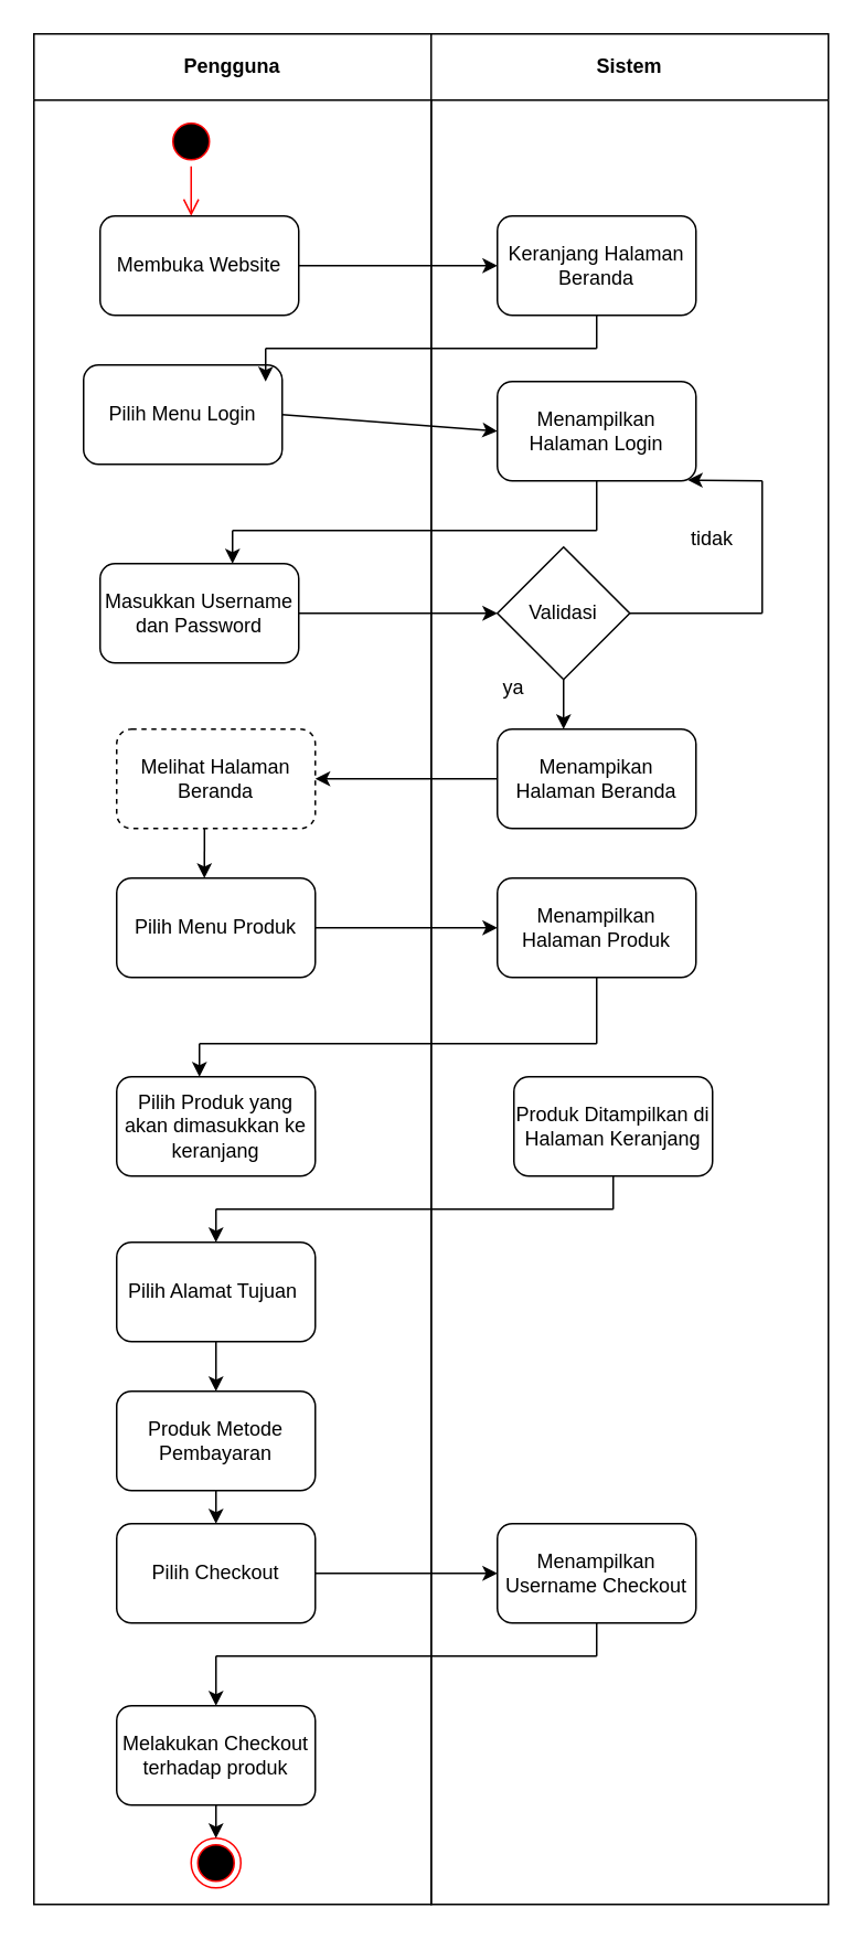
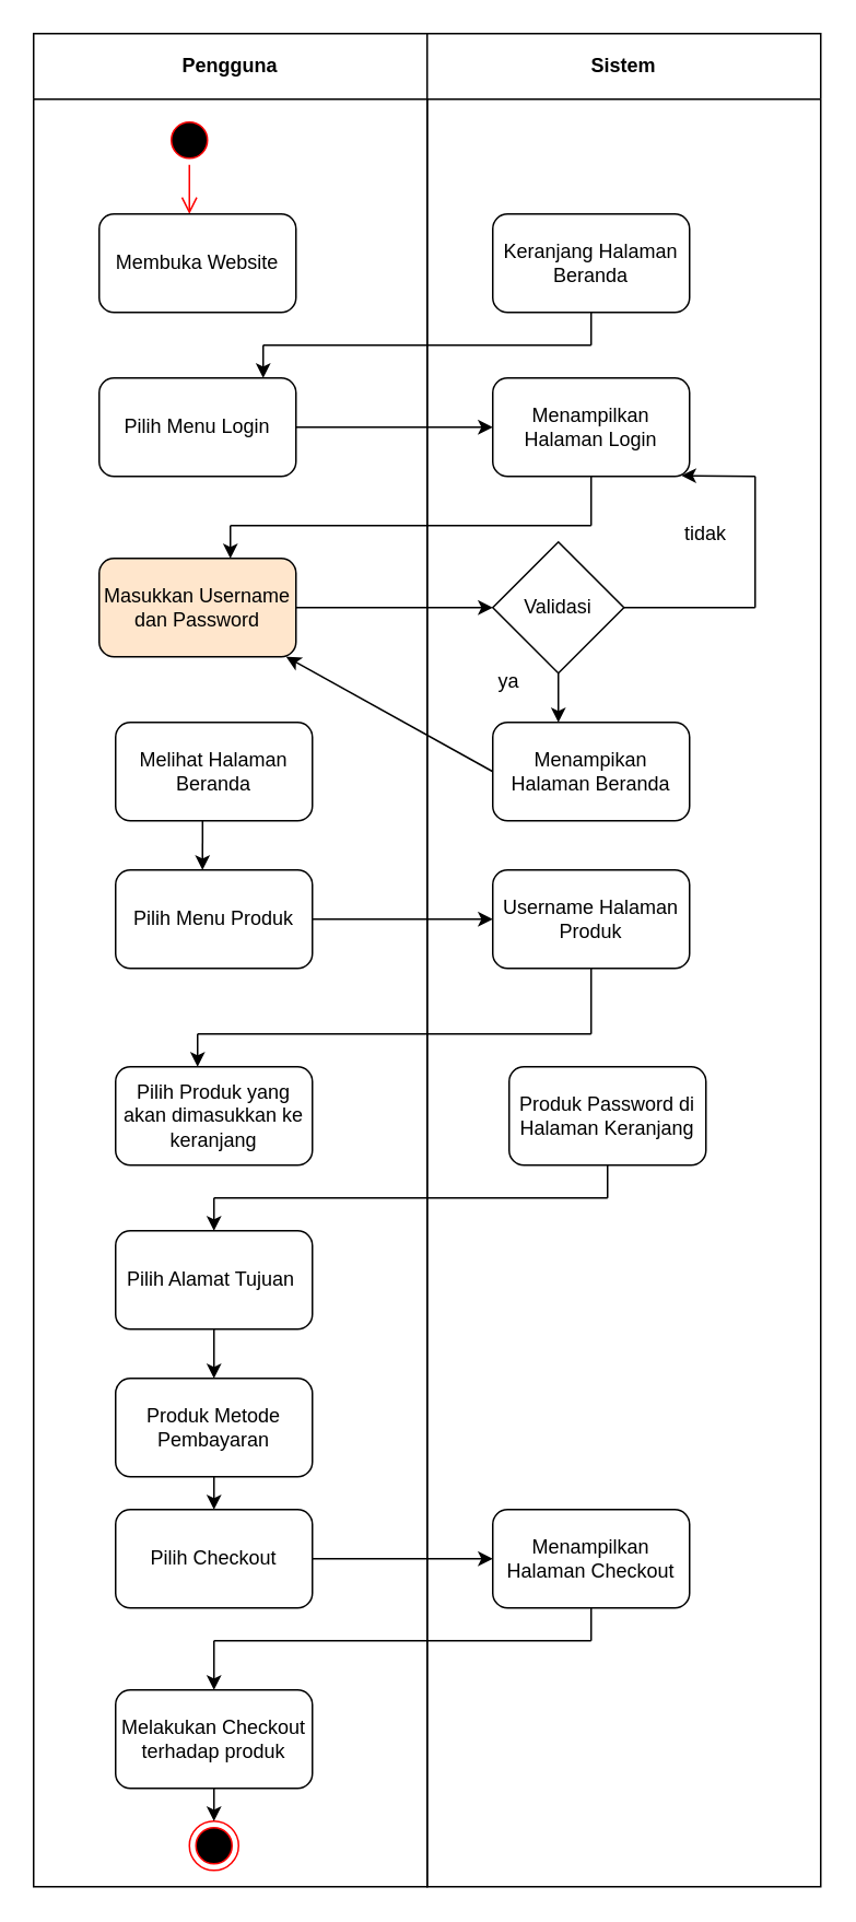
- <mxCell id="35" value="" style="endArrow=classic;html=1;rounded=0;exitX=1;exitY=0.5;exitDx=0;exitDy=0;" edge="1" parent="1" source="5" target="21"><mxGeometry width="50" height="50" relative="1" as="geometry"><mxPoint x="300" y="370" as="sourcePoint" /><mxPoint x="320" y="190" as="targetPoint" /></mxGeometry></mxCell>
- <mxCell id="6" value="Pilih Menu Login" style="rounded=1;whiteSpace=wrap;html=1;" vertex="1" parent="2"><mxGeometry x="30" y="200" width="120" height="60" as="geometry" /></mxCell>
+ <mxCell id="6" value="Pilih Menu Login" style="rounded=1;whiteSpace=wrap;html=1;" vertex="1" parent="2"><mxGeometry x="40" y="210" width="120" height="60" as="geometry" /></mxCell>
- <mxCell id="7" value="Masukkan Username dan Password" style="rounded=1;whiteSpace=wrap;html=1;" vertex="1" parent="2"><mxGeometry x="40" y="320" width="120" height="60" as="geometry" /></mxCell>
+ <mxCell id="7" value="Masukkan Username dan Password" style="rounded=1;whiteSpace=wrap;html=1;fillColor=#ffe6cc;" vertex="1" parent="2"><mxGeometry x="40" y="320" width="120" height="60" as="geometry" /></mxCell>
- <mxCell id="8" value="Melihat Halaman Beranda" style="rounded=1;whiteSpace=wrap;html=1;dashed=1;" vertex="1" parent="2"><mxGeometry x="50" y="420" width="120" height="60" as="geometry" /></mxCell>
+ <mxCell id="8" value="Melihat Halaman Beranda" style="rounded=1;whiteSpace=wrap;html=1;" vertex="1" parent="2"><mxGeometry x="50" y="420" width="120" height="60" as="geometry" /></mxCell>
- <mxCell id="41" value="" style="endArrow=classic;html=1;rounded=0;exitX=0;exitY=0.5;exitDx=0;exitDy=0;entryX=1;entryY=0.5;entryDx=0;entryDy=0;" edge="1" parent="1" source="25" target="8"><mxGeometry width="50" height="50" relative="1" as="geometry"><mxPoint x="290" y="580" as="sourcePoint" /><mxPoint x="190" y="570" as="targetPoint" /></mxGeometry></mxCell>
+ <mxCell id="41" value="" style="endArrow=classic;html=1;rounded=0;exitX=0;exitY=0.5;exitDx=0;exitDy=0;" edge="1" parent="1" source="25" target="7"><mxGeometry width="50" height="50" relative="1" as="geometry"><mxPoint x="290" y="580" as="sourcePoint" /><mxPoint x="190" y="570" as="targetPoint" /></mxGeometry></mxCell>
- <mxCell id="26" value="Menampilkan Halaman Produk" style="rounded=1;whiteSpace=wrap;html=1;" vertex="1" parent="20"><mxGeometry x="40" y="510" width="120" height="60" as="geometry" /></mxCell>
+ <mxCell id="26" value="Username Halaman Produk" style="rounded=1;whiteSpace=wrap;html=1;" vertex="1" parent="20"><mxGeometry x="40" y="510" width="120" height="60" as="geometry" /></mxCell>
- <mxCell id="27" value="Produk Ditampilkan di Halaman Keranjang" style="rounded=1;whiteSpace=wrap;html=1;" vertex="1" parent="20"><mxGeometry x="50" y="630" width="120" height="60" as="geometry" /></mxCell>
+ <mxCell id="27" value="Produk Password di Halaman Keranjang" style="rounded=1;whiteSpace=wrap;html=1;" vertex="1" parent="20"><mxGeometry x="50" y="630" width="120" height="60" as="geometry" /></mxCell>
- <mxCell id="28" value="Menampilkan Username Checkout" style="rounded=1;whiteSpace=wrap;html=1;" vertex="1" parent="20"><mxGeometry x="40" y="900" width="120" height="60" as="geometry" /></mxCell>
+ <mxCell id="28" value="Menampilkan Halaman Checkout" style="rounded=1;whiteSpace=wrap;html=1;" vertex="1" parent="20"><mxGeometry x="40" y="900" width="120" height="60" as="geometry" /></mxCell>
